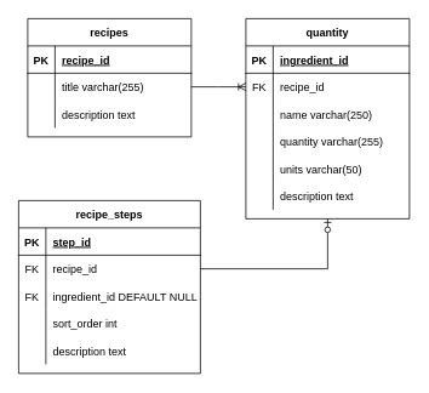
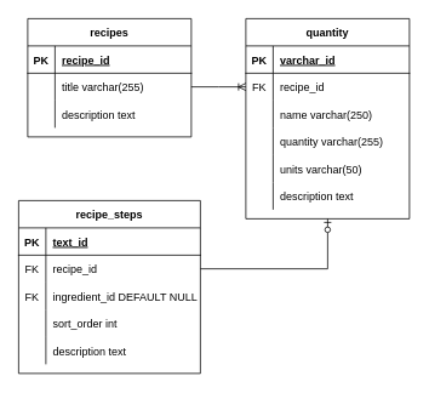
- <mxCell id="15" value="ingredient_id" style="shape=partialRectangle;connectable=0;fillColor=none;top=0;left=0;bottom=0;right=0;align=left;spacingLeft=6;fontStyle=5;overflow=hidden;" vertex="1" parent="13"><mxGeometry x="30" width="150" height="30" as="geometry"><mxRectangle width="150" height="30" as="alternateBounds" /></mxGeometry></mxCell>
+ <mxCell id="15" value="varchar_id" style="shape=partialRectangle;connectable=0;fillColor=none;top=0;left=0;bottom=0;right=0;align=left;spacingLeft=6;fontStyle=5;overflow=hidden;" vertex="1" parent="13"><mxGeometry x="30" width="150" height="30" as="geometry"><mxRectangle width="150" height="30" as="alternateBounds" /></mxGeometry></mxCell>
- <mxCell id="34" value="step_id" style="shape=partialRectangle;connectable=0;fillColor=none;top=0;left=0;bottom=0;right=0;align=left;spacingLeft=6;fontStyle=5;overflow=hidden;" vertex="1" parent="32"><mxGeometry x="30" width="170" height="30" as="geometry"><mxRectangle width="170" height="30" as="alternateBounds" /></mxGeometry></mxCell>
+ <mxCell id="34" value="text_id" style="shape=partialRectangle;connectable=0;fillColor=none;top=0;left=0;bottom=0;right=0;align=left;spacingLeft=6;fontStyle=5;overflow=hidden;" vertex="1" parent="32"><mxGeometry x="30" width="170" height="30" as="geometry"><mxRectangle width="170" height="30" as="alternateBounds" /></mxGeometry></mxCell>
